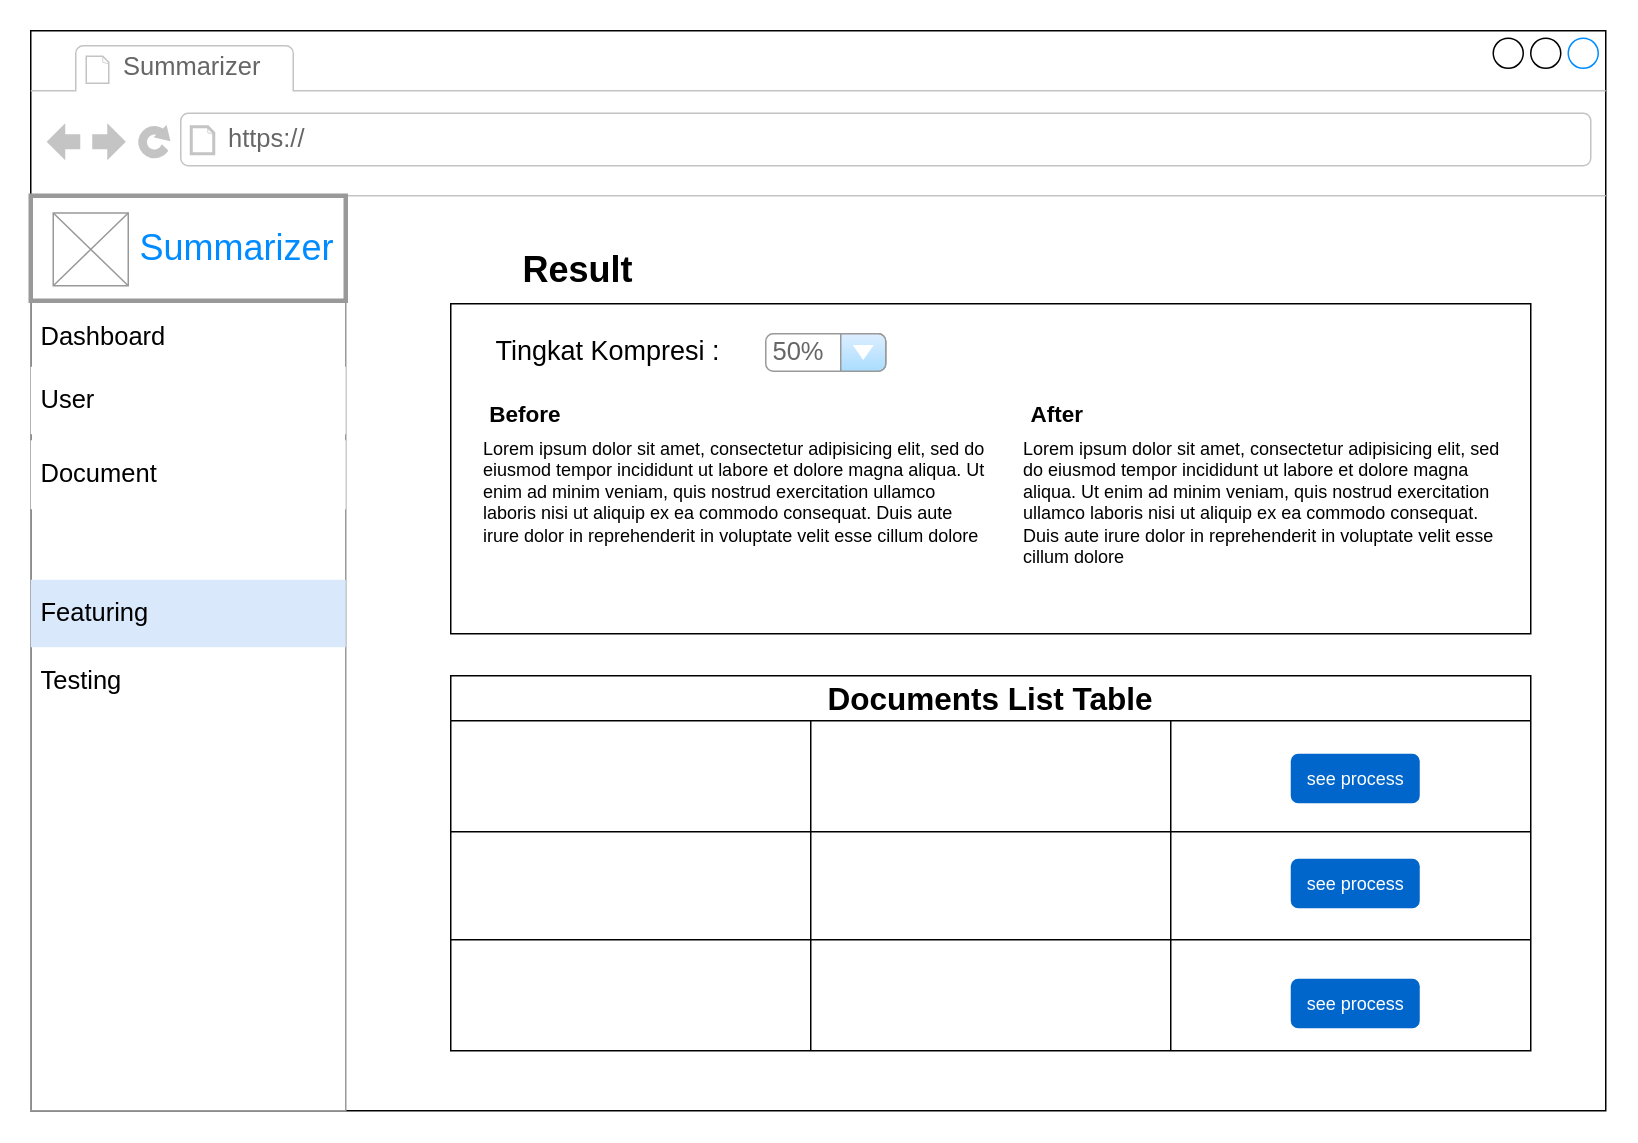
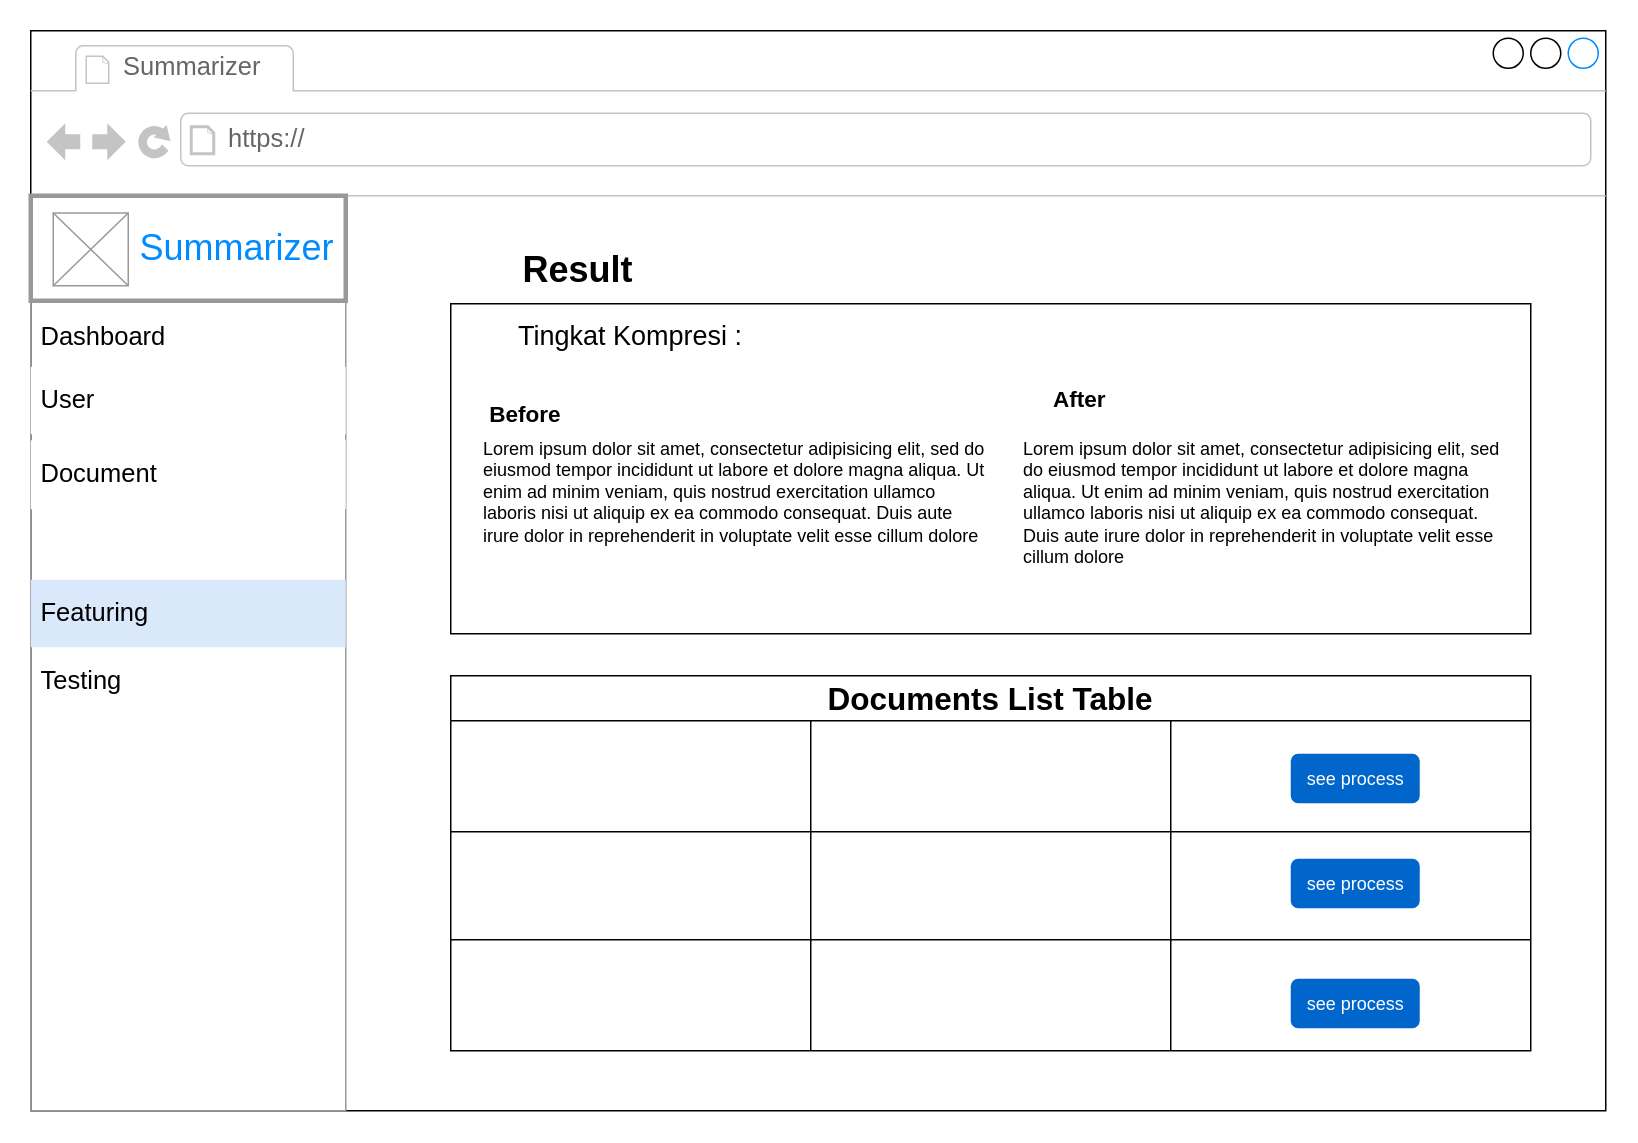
- <mxCell id="32" value="Tingkat Kompresi :" style="text;html=1;strokeColor=none;fillColor=none;align=center;verticalAlign=middle;whiteSpace=wrap;rounded=0;fontSize=18;" vertex="1" parent="2"><mxGeometry x="305" y="204" width="160" height="20" as="geometry" /></mxCell>
+ <mxCell id="32" value="Tingkat Kompresi :" style="text;html=1;strokeColor=none;fillColor=none;align=center;verticalAlign=middle;whiteSpace=wrap;rounded=0;fontSize=18;" vertex="1" parent="2"><mxGeometry x="320" y="194" width="160" height="20" as="geometry" /></mxCell>
- <mxCell id="31" value="50%" style="strokeWidth=1;shadow=0;dashed=0;align=center;html=1;shape=mxgraph.mockup.forms.comboBox;strokeColor=#999999;fillColor=#ddeeff;align=left;fillColor2=#aaddff;mainText=;fontColor=#666666;fontSize=17;spacingLeft=3;" vertex="1" parent="2"><mxGeometry x="490" y="202" width="80" height="25" as="geometry" /></mxCell>
- <mxCell id="34" value="&lt;b&gt;After&lt;/b&gt;" style="text;html=1;strokeColor=none;fillColor=none;align=center;verticalAlign=middle;whiteSpace=wrap;rounded=0;fontSize=15;" vertex="1" parent="1"><mxGeometry x="673" y="260" width="63" height="30" as="geometry" /></mxCell>
+ <mxCell id="34" value="&lt;b&gt;After&lt;/b&gt;" style="text;html=1;strokeColor=none;fillColor=none;align=center;verticalAlign=middle;whiteSpace=wrap;rounded=0;fontSize=15;" vertex="1" parent="1"><mxGeometry x="688" y="250" width="63" height="30" as="geometry" /></mxCell>
